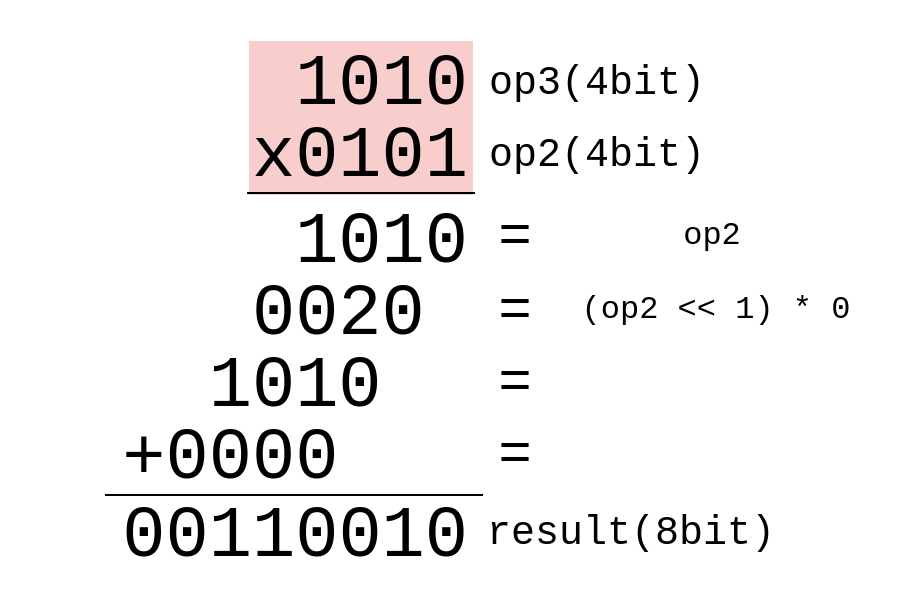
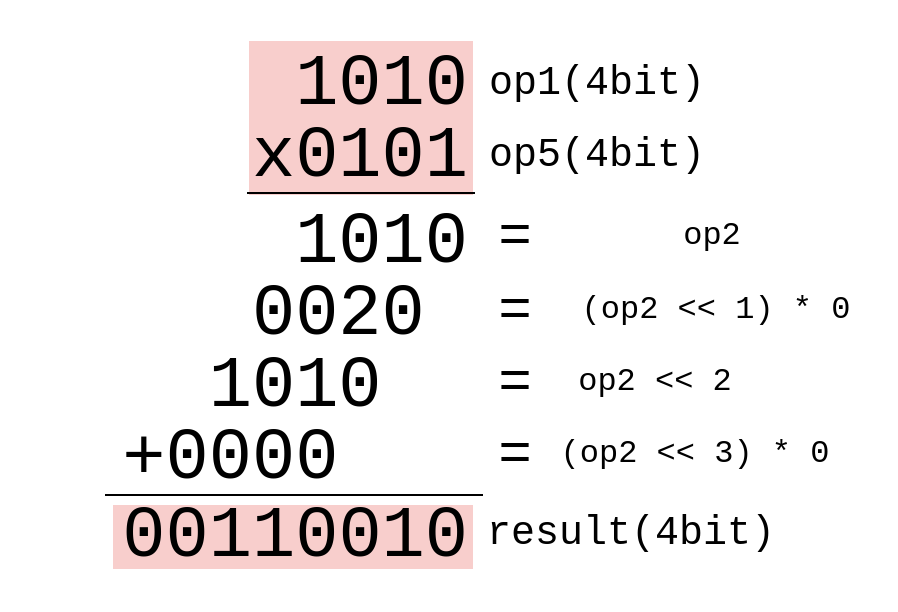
- <mxCell id="14" value="op3(4bit)" style="text;html=1;align=center;verticalAlign=middle;resizable=0;points=[];autosize=1;strokeColor=none;fillColor=none;fontSize=20;fontFamily=Courier New;" vertex="1" parent="1"><mxGeometry x="235" y="23" width="126" height="36" as="geometry" /></mxCell>
+ <mxCell id="14" value="op1(4bit)" style="text;html=1;align=center;verticalAlign=middle;resizable=0;points=[];autosize=1;strokeColor=none;fillColor=none;fontSize=20;fontFamily=Courier New;" vertex="1" parent="1"><mxGeometry x="235" y="23" width="126" height="36" as="geometry" /></mxCell>
- <mxCell id="13" value="op2(4bit)" style="text;html=1;align=center;verticalAlign=middle;resizable=0;points=[];autosize=1;strokeColor=none;fillColor=none;fontSize=20;fontFamily=Courier New;" vertex="1" parent="1"><mxGeometry x="235" y="59" width="126" height="36" as="geometry" /></mxCell>
+ <mxCell id="13" value="op5(4bit)" style="text;html=1;align=center;verticalAlign=middle;resizable=0;points=[];autosize=1;strokeColor=none;fillColor=none;fontSize=20;fontFamily=Courier New;" vertex="1" parent="1"><mxGeometry x="235" y="59" width="126" height="36" as="geometry" /></mxCell>
+ <mxCell id="10" value="op2 &amp;lt;&amp;lt; 2" style="text;strokeColor=none;align=center;fillColor=none;html=1;verticalAlign=middle;whiteSpace=wrap;rounded=0;fontSize=16;fontFamily=Courier New;" vertex="1" parent="1"><mxGeometry x="274" y="176" width="107" height="30" as="geometry" /></mxCell>
+ <mxCell id="11" value="(op2 &amp;lt;&amp;lt; 3) * 0" style="text;strokeColor=none;align=center;fillColor=none;html=1;verticalAlign=middle;whiteSpace=wrap;rounded=0;fontSize=16;fontFamily=Courier New;" vertex="1" parent="1"><mxGeometry x="277" y="211.86" width="141" height="30" as="geometry" /></mxCell>
- <mxCell id="12" value="result(8bit)" style="text;html=1;align=center;verticalAlign=middle;resizable=0;points=[];autosize=1;strokeColor=none;fillColor=none;fontSize=20;fontFamily=Courier New;" vertex="1" parent="1"><mxGeometry x="234" y="248" width="162" height="36" as="geometry" /></mxCell>
+ <mxCell id="12" value="result(4bit)" style="text;html=1;align=center;verticalAlign=middle;resizable=0;points=[];autosize=1;strokeColor=none;fillColor=none;fontSize=20;fontFamily=Courier New;" vertex="1" parent="1"><mxGeometry x="234" y="248" width="162" height="36" as="geometry" /></mxCell>
- <mxCell id="7" value="&lt;div style=&quot;line-height: 100%;&quot;&gt;&lt;font style=&quot;font-size: 36px; line-height: 100%;&quot;&gt;00110010&lt;/font&gt;&lt;/div&gt;" style="rounded=0;whiteSpace=wrap;html=1;align=right;strokeColor=none;fontFamily=Courier New;" vertex="1" parent="1"><mxGeometry x="56" y="252" width="180" height="32" as="geometry" /></mxCell>
+ <mxCell id="7" value="&lt;div style=&quot;line-height: 100%;&quot;&gt;&lt;font style=&quot;font-size: 36px; line-height: 100%;&quot;&gt;00110010&lt;/font&gt;&lt;/div&gt;" style="rounded=0;whiteSpace=wrap;html=1;align=right;strokeColor=none;fontFamily=Courier New;fillColor=#f8cecc;" vertex="1" parent="1"><mxGeometry x="56" y="252" width="180" height="32" as="geometry" /></mxCell>
